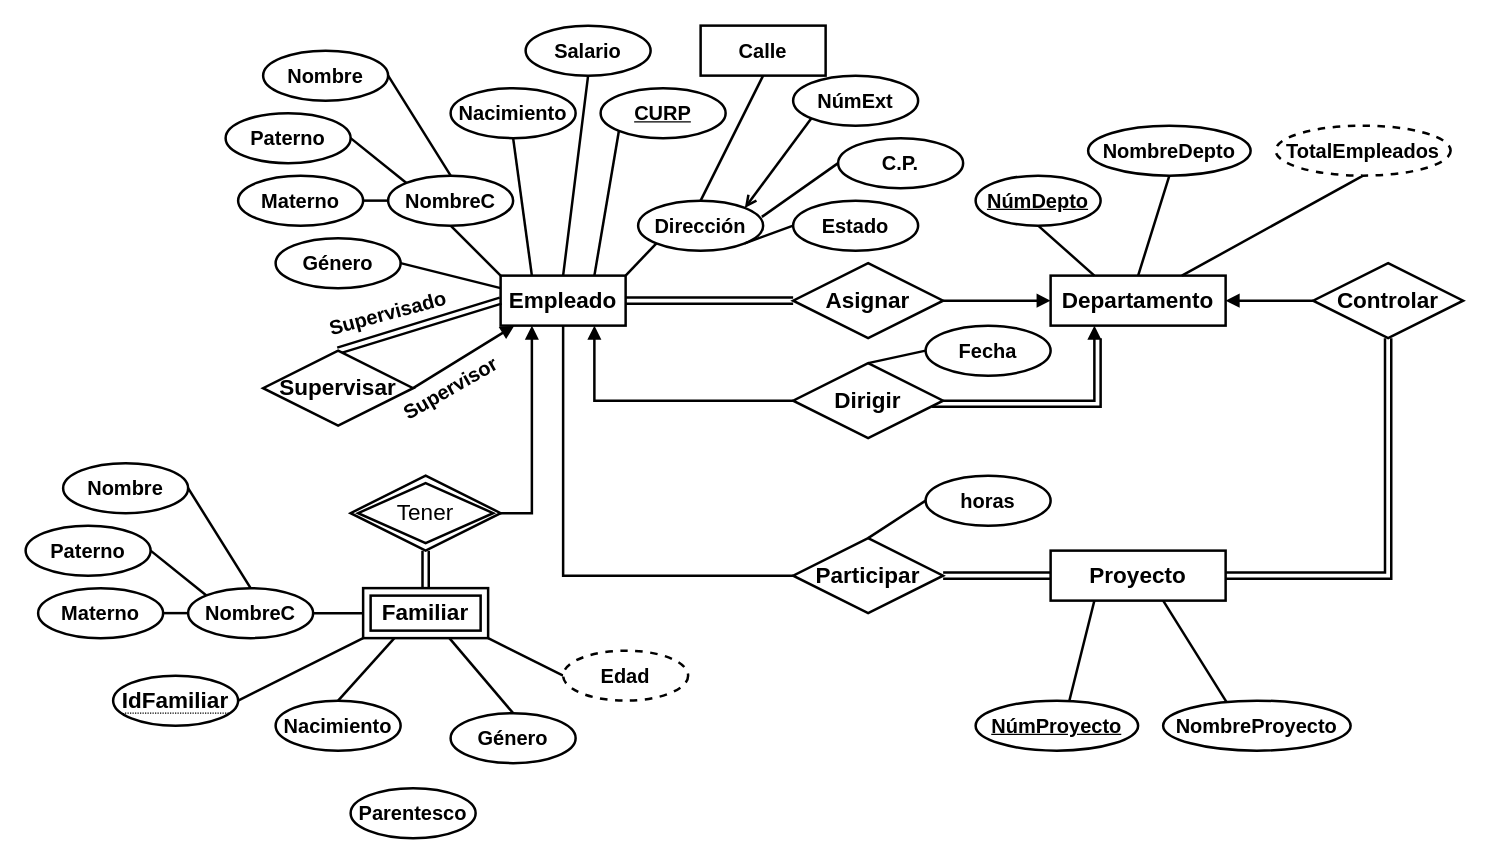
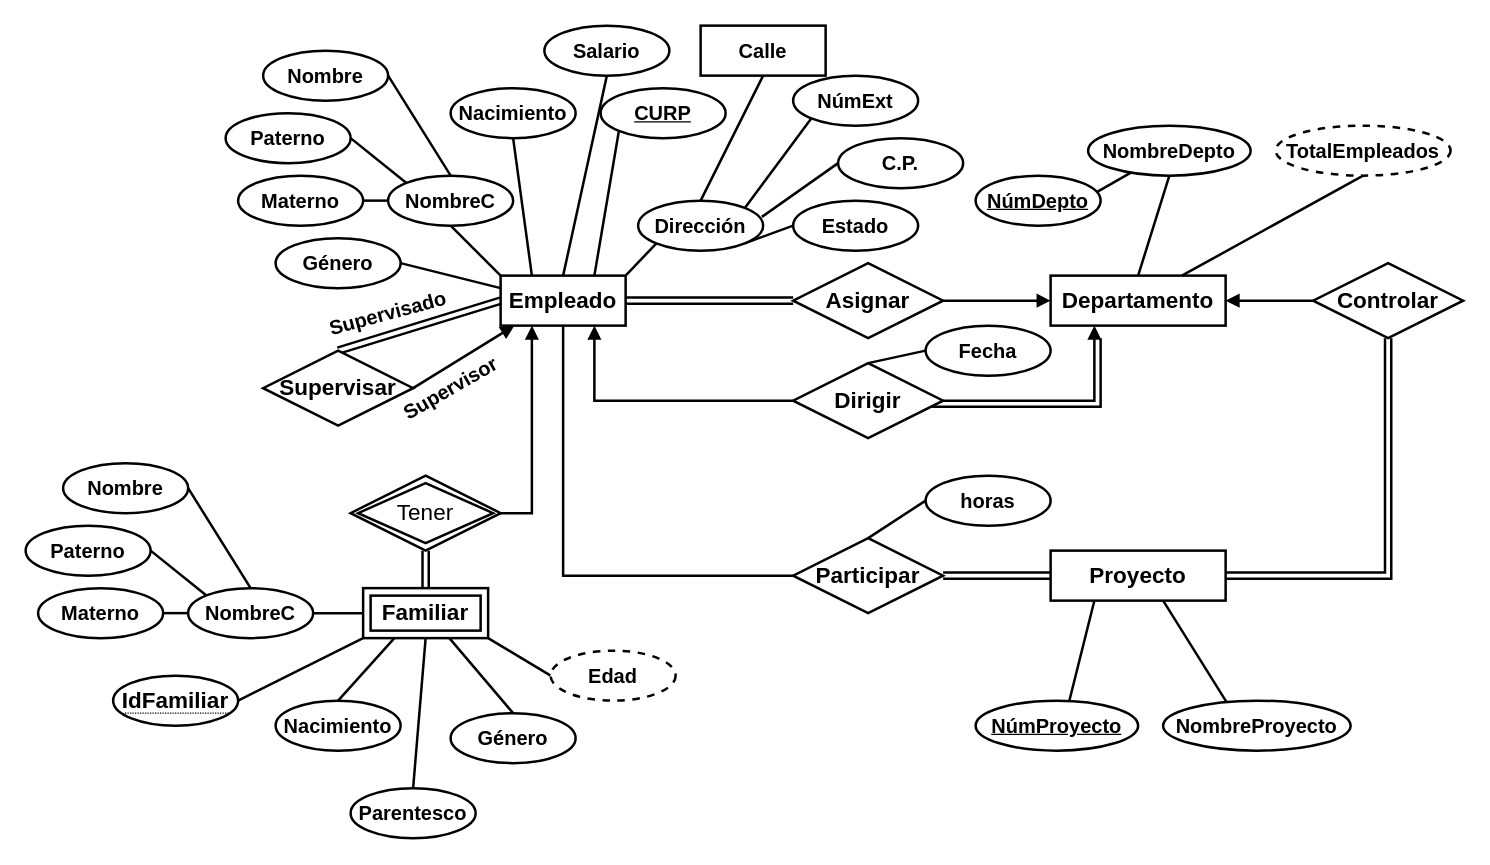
- <mxCell id="31" value="Salario" style="ellipse;whiteSpace=wrap;html=1;align=center;strokeWidth=2;fontSize=16;fontStyle=1" vertex="1" parent="1"><mxGeometry x="420" y="20" width="100" height="40" as="geometry" /></mxCell>
+ <mxCell id="31" value="Salario" style="ellipse;whiteSpace=wrap;html=1;align=center;strokeWidth=2;fontSize=16;fontStyle=1" vertex="1" parent="1"><mxGeometry x="435" y="20" width="100" height="40" as="geometry" /></mxCell>
- <mxCell id="24" style="edgeStyle=none;rounded=0;orthogonalLoop=1;jettySize=auto;html=1;exitX=0;exitY=1;exitDx=0;exitDy=0;entryX=1;entryY=0;entryDx=0;entryDy=0;endArrow=open;endFill=0;strokeWidth=2;fontSize=16;" edge="1" parent="1" source="25" target="21"><mxGeometry relative="1" as="geometry" /></mxCell>
+ <mxCell id="24" style="edgeStyle=none;rounded=0;orthogonalLoop=1;jettySize=auto;html=1;exitX=0;exitY=1;exitDx=0;exitDy=0;entryX=1;entryY=0;entryDx=0;entryDy=0;endArrow=none;endFill=0;strokeWidth=2;fontSize=16;" edge="1" parent="1" source="25" target="21"><mxGeometry relative="1" as="geometry" /></mxCell>
- <mxCell id="34" style="edgeStyle=none;rounded=0;orthogonalLoop=1;jettySize=auto;html=1;exitX=0.5;exitY=1;exitDx=0;exitDy=0;entryX=0.25;entryY=0;entryDx=0;entryDy=0;endArrow=none;endFill=0;strokeWidth=2;fontSize=16;" edge="1" parent="1" source="35" target="33"><mxGeometry relative="1" as="geometry" /></mxCell>
+ <mxCell id="34" style="edgeStyle=none;rounded=0;orthogonalLoop=1;jettySize=auto;html=1;exitX=0.5;exitY=1;exitDx=0;exitDy=0;endArrow=none;endFill=0;strokeWidth=2;fontSize=16;" edge="1" parent="1" source="35" target="37"><mxGeometry relative="1" as="geometry" /></mxCell>
- <mxCell id="58" value="Edad" style="ellipse;whiteSpace=wrap;html=1;align=center;strokeWidth=2;fontSize=16;fontStyle=1;dashed=1;" vertex="1" parent="1"><mxGeometry x="450" y="520" width="100" height="40" as="geometry" /></mxCell>
+ <mxCell id="58" value="Edad" style="ellipse;whiteSpace=wrap;html=1;align=center;strokeWidth=2;fontSize=16;fontStyle=1;dashed=1;" vertex="1" parent="1"><mxGeometry x="440" y="520" width="100" height="40" as="geometry" /></mxCell>
+ <mxCell id="55" style="edgeStyle=none;rounded=0;orthogonalLoop=1;jettySize=auto;html=1;exitX=0.5;exitY=0;exitDx=0;exitDy=0;entryX=0.5;entryY=1;entryDx=0;entryDy=0;endArrow=none;endFill=0;strokeWidth=2;fontSize=16;" edge="1" parent="1" source="56" target="77"><mxGeometry relative="1" as="geometry"><mxPoint x="340" y="510" as="targetPoint" /></mxGeometry></mxCell>
